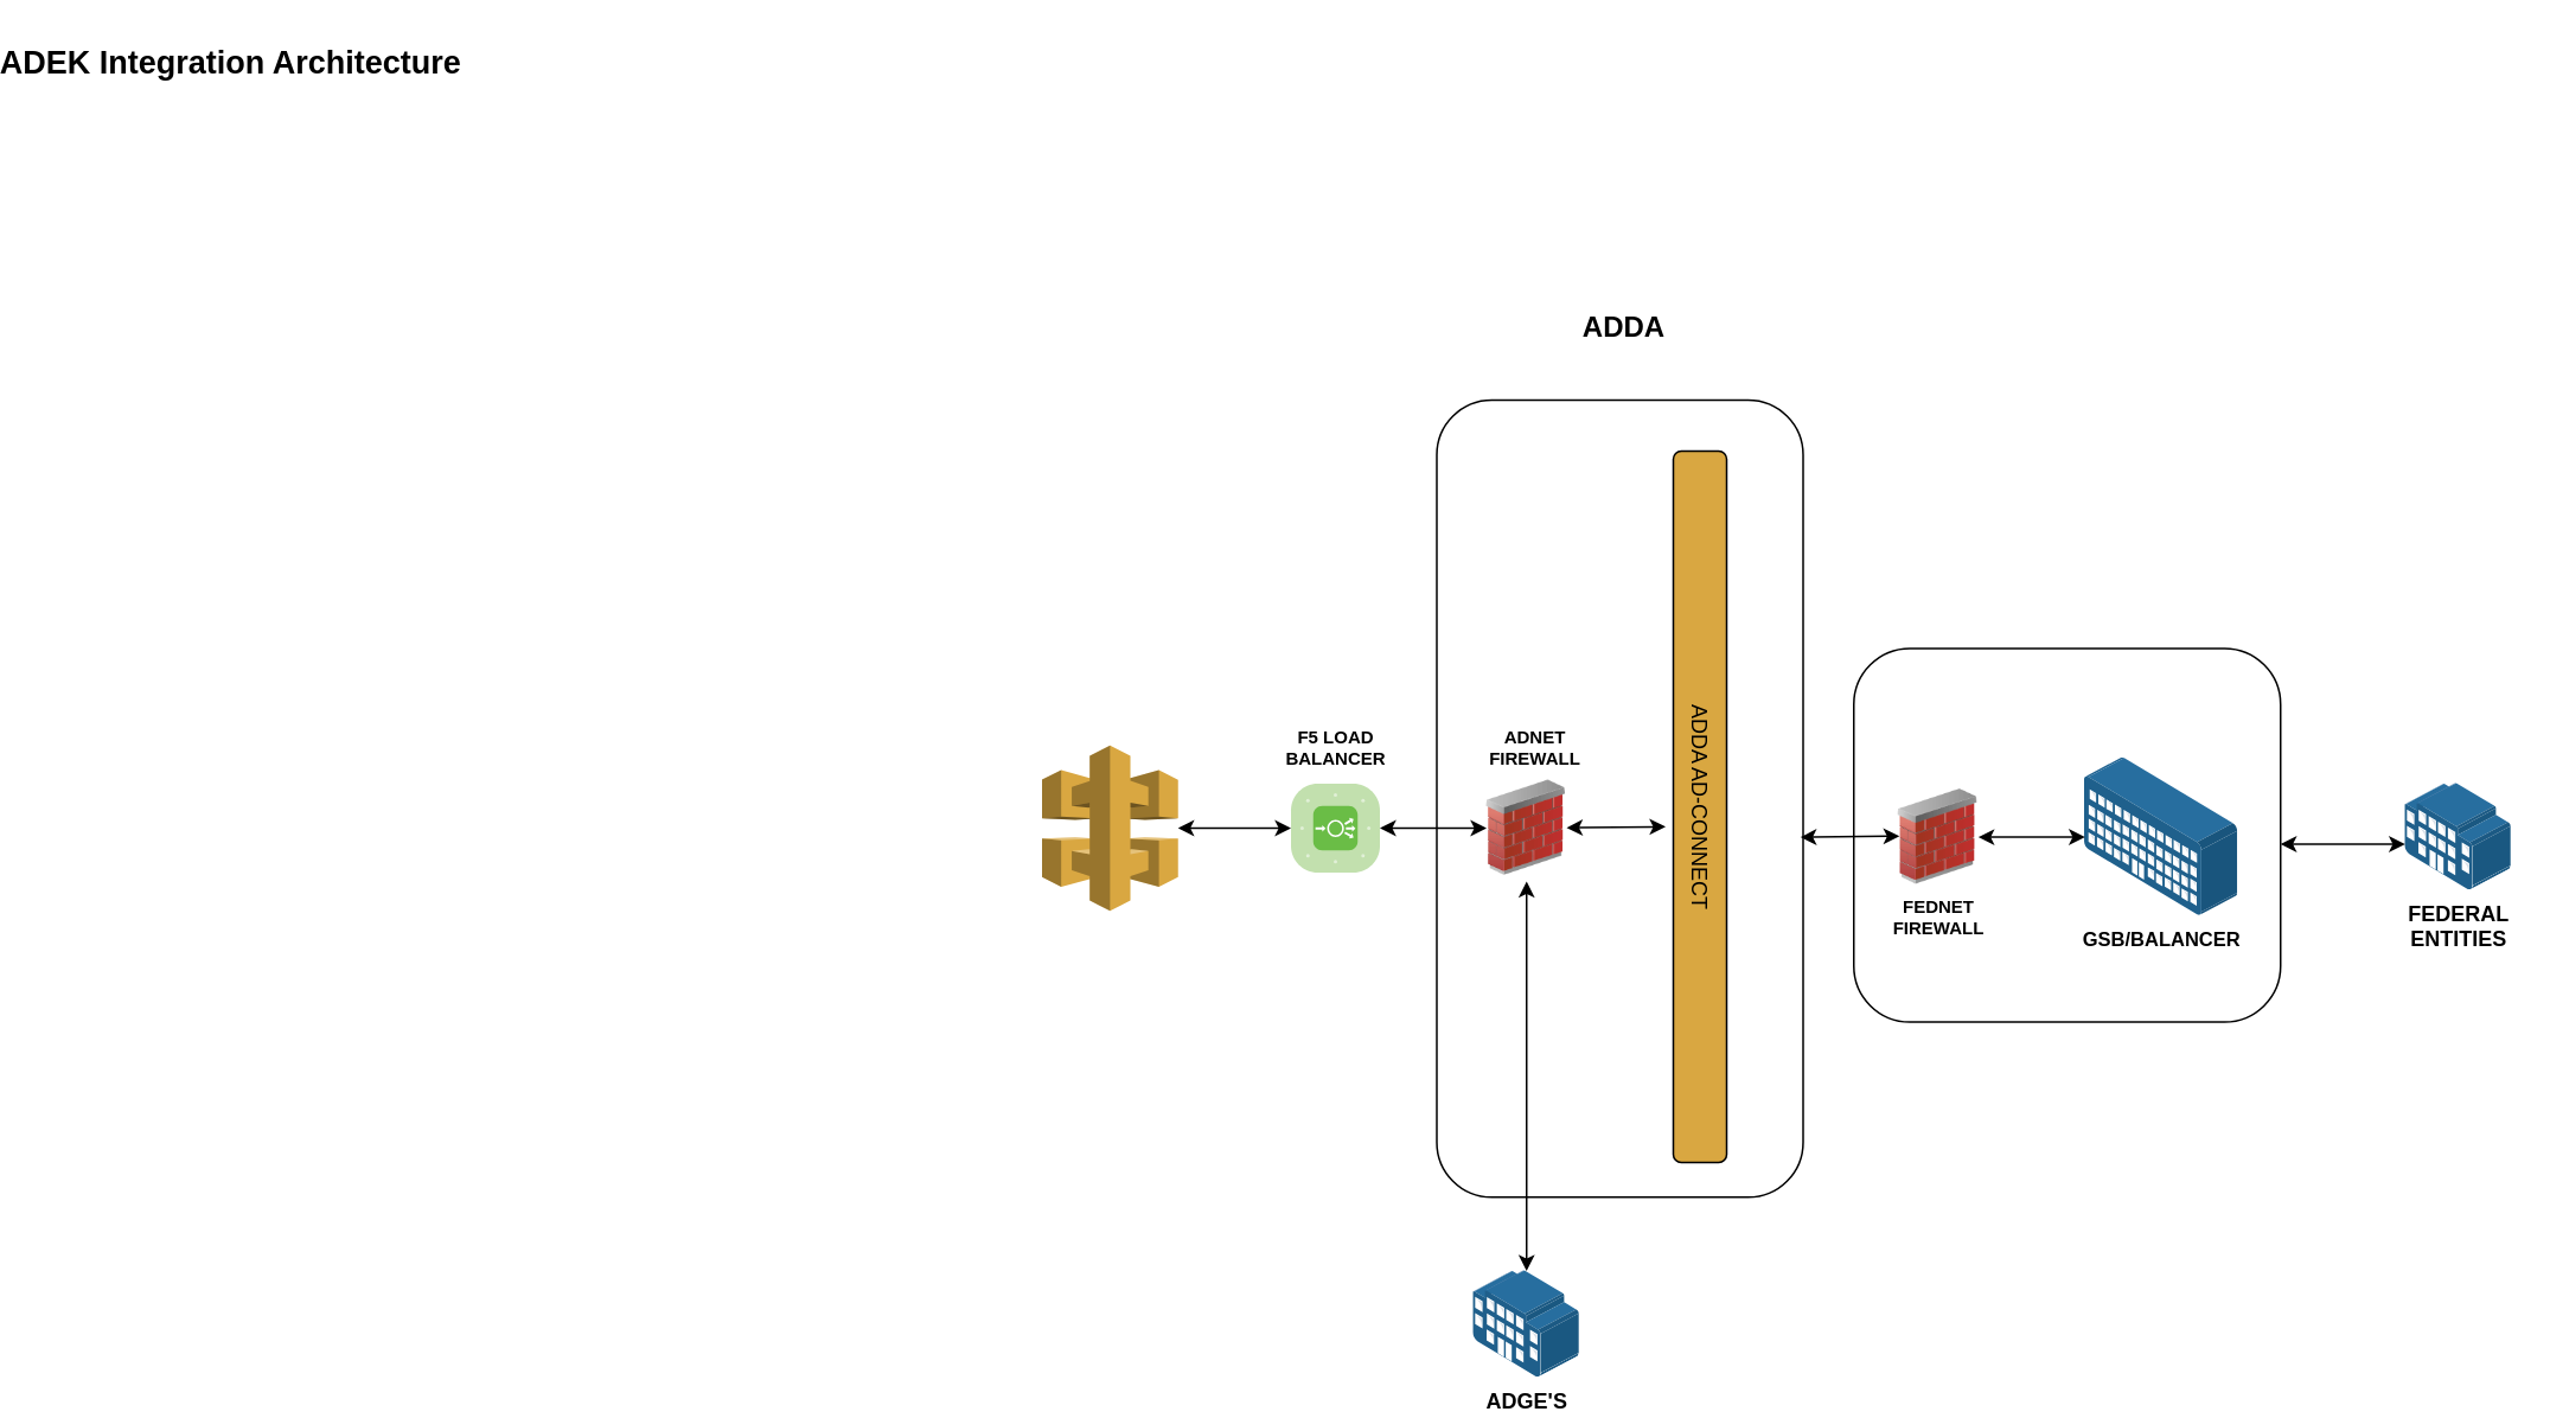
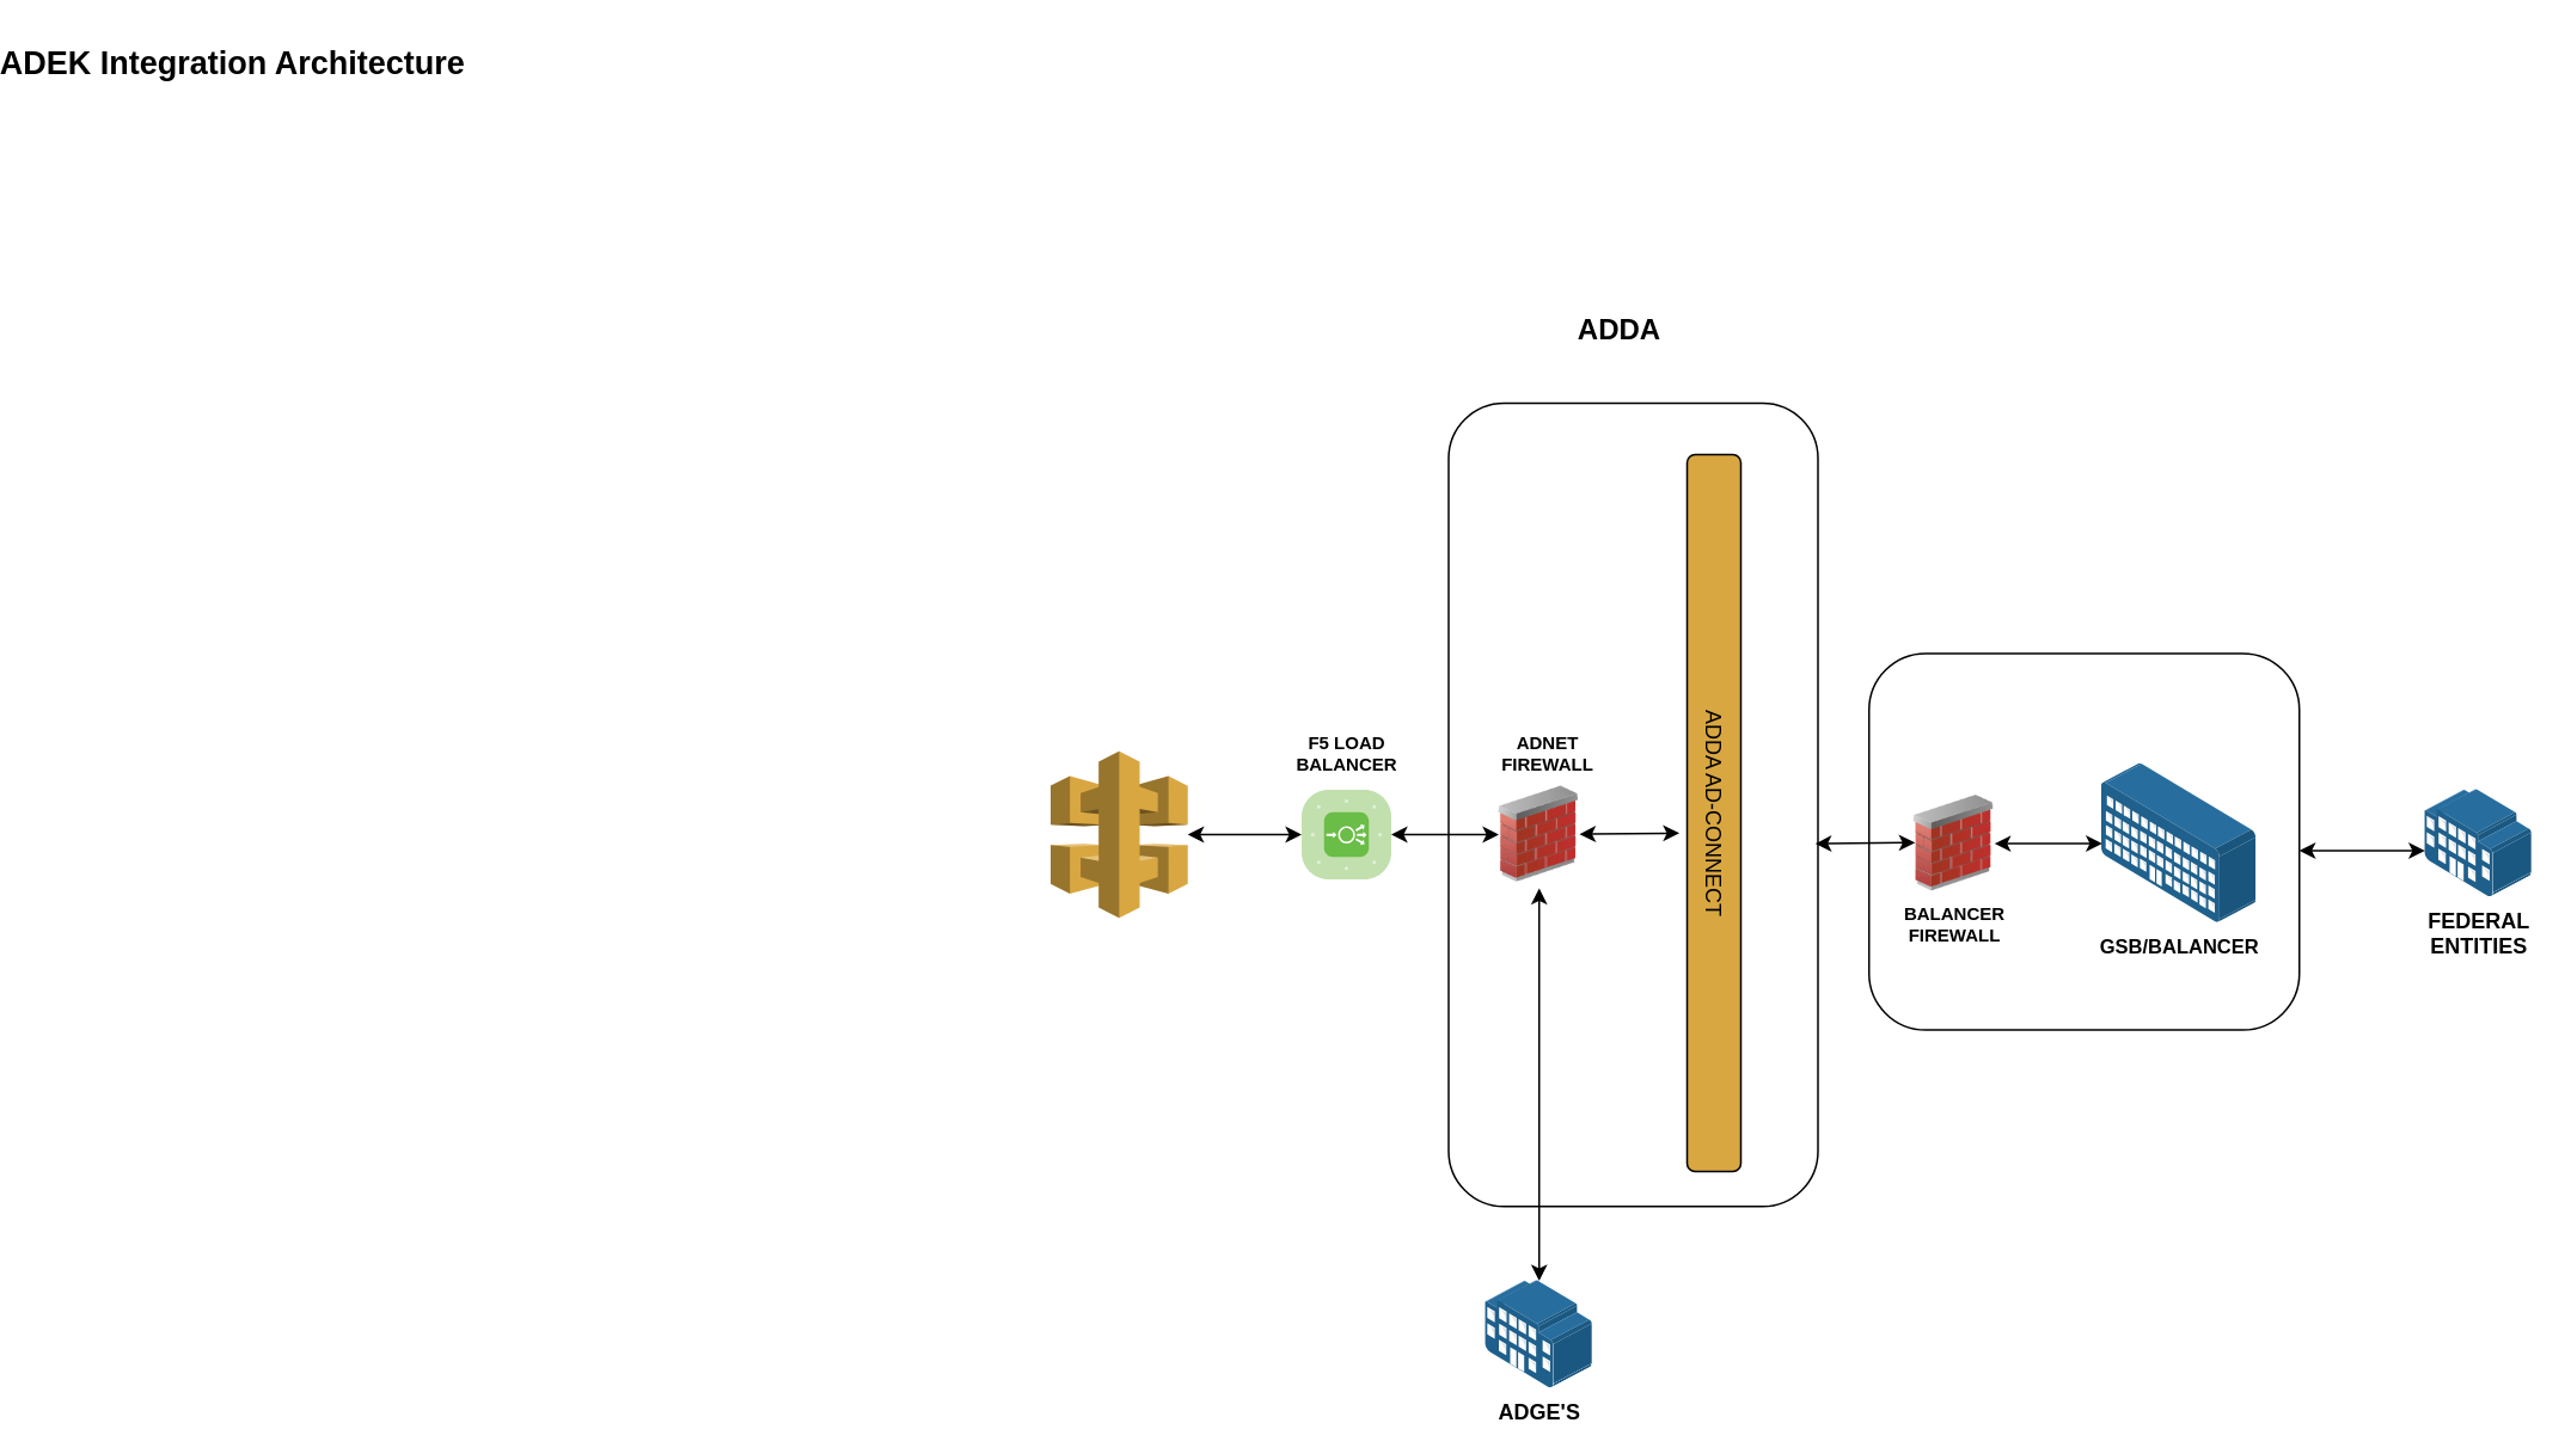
- <mxCell id="15" value="ADDA" style="text;html=1;strokeColor=none;fillColor=none;align=center;verticalAlign=middle;whiteSpace=wrap;rounded=0;strokeWidth=1;fontSize=16;fontStyle=1" vertex="1" parent="1"><mxGeometry x="828.5" y="168" width="70" height="30" as="geometry" /></mxCell>
+ <mxCell id="15" value="ADDA" style="text;html=1;strokeColor=none;fillColor=none;align=center;verticalAlign=middle;whiteSpace=wrap;rounded=0;strokeWidth=1;fontSize=16;fontStyle=1" vertex="1" parent="1"><mxGeometry x="818.5" y="168" width="70" height="30" as="geometry" /></mxCell>
- <mxCell id="19" value="FEDNET FIREWALL" style="text;html=1;strokeColor=none;fillColor=none;align=center;verticalAlign=middle;whiteSpace=wrap;rounded=0;strokeWidth=1;fontSize=10;fontStyle=1" vertex="1" parent="1"><mxGeometry x="1005.5" y="500" width="70" height="30" as="geometry" /></mxCell>
+ <mxCell id="19" value="BALANCER FIREWALL" style="text;html=1;strokeColor=none;fillColor=none;align=center;verticalAlign=middle;whiteSpace=wrap;rounded=0;strokeWidth=1;fontSize=10;fontStyle=1" vertex="1" parent="1"><mxGeometry x="1005.5" y="500" width="70" height="30" as="geometry" /></mxCell>
